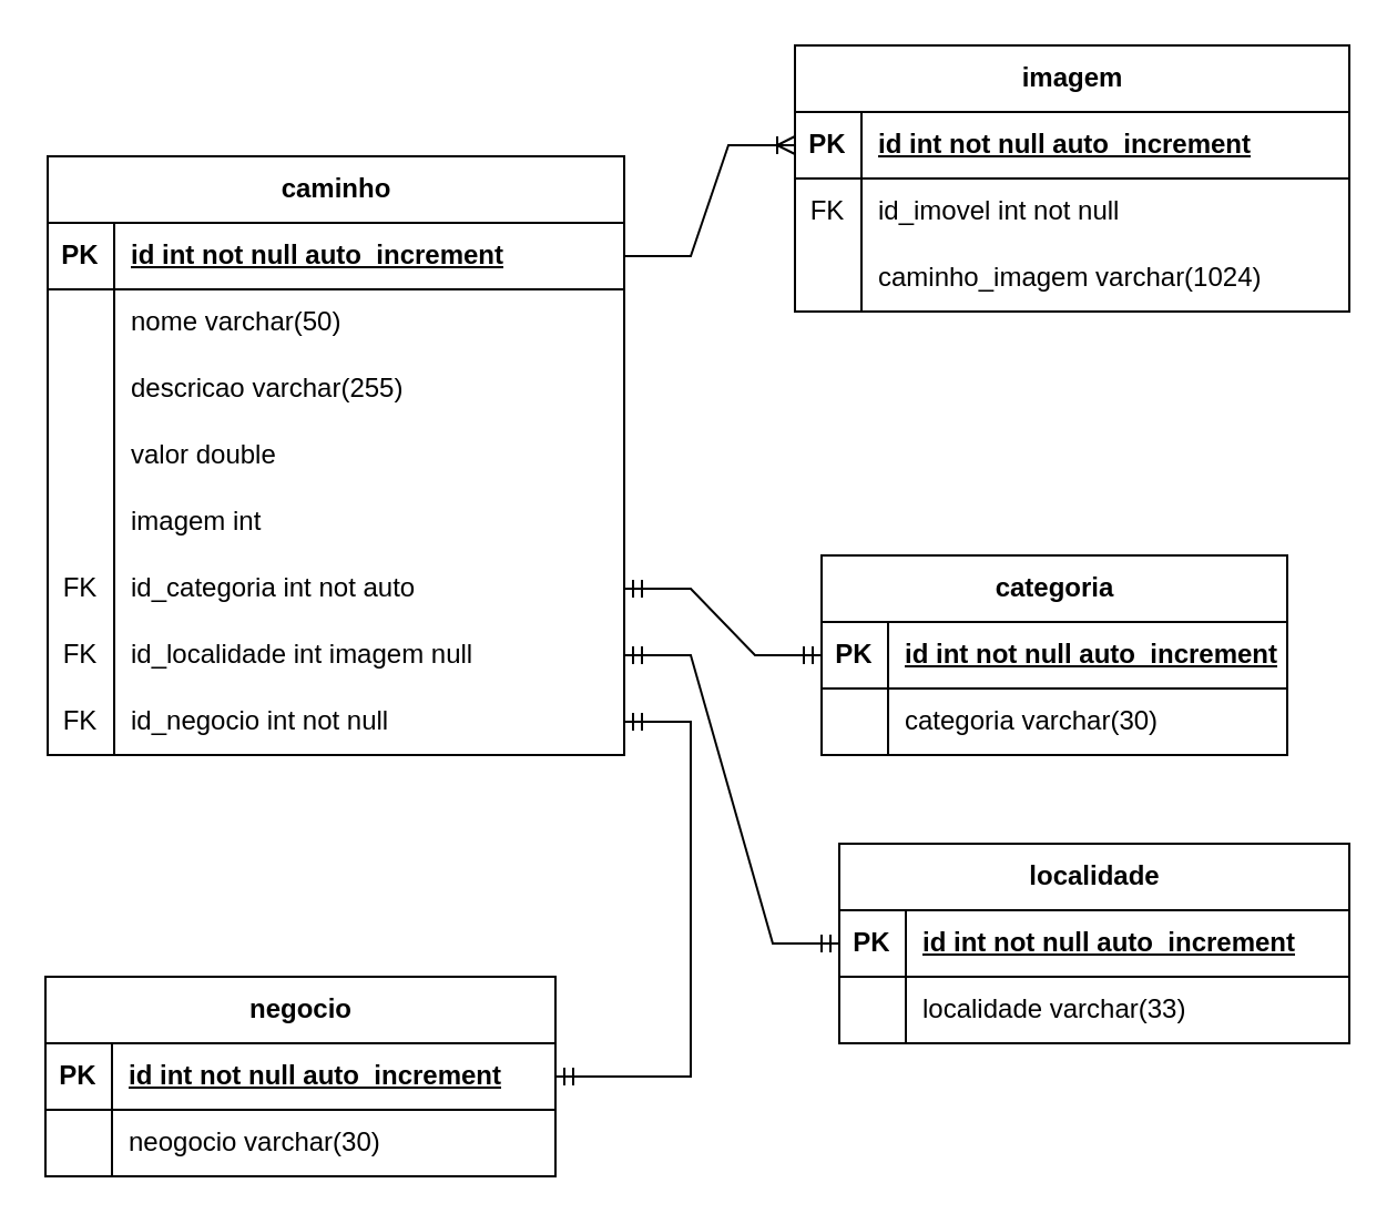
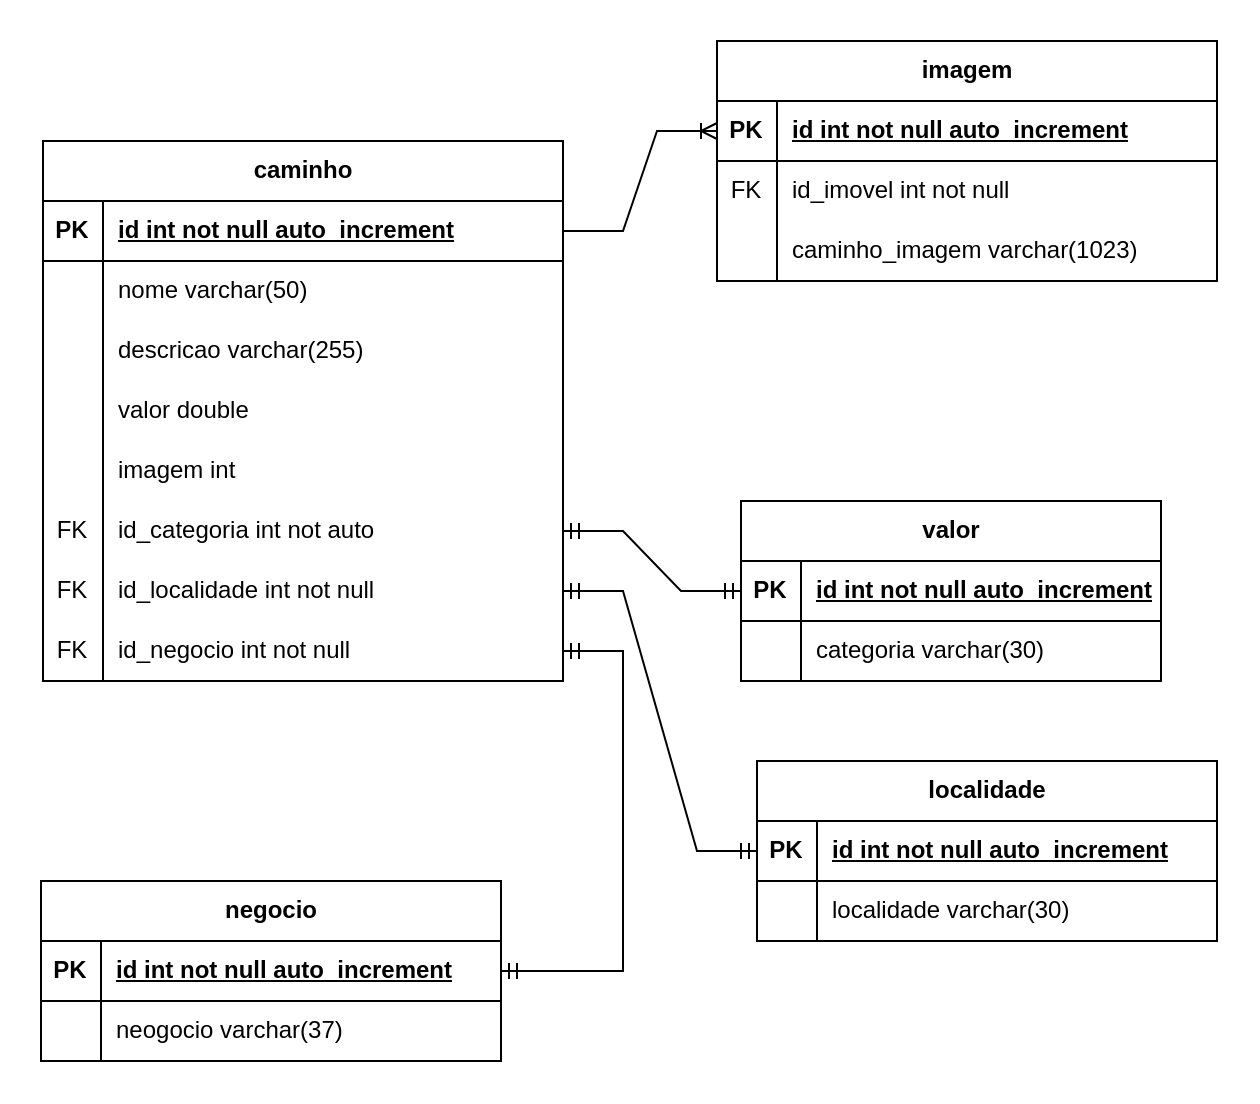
- <mxCell id="36" value="caminho_imagem varchar(1024)" style="shape=partialRectangle;connectable=0;fillColor=none;top=0;left=0;bottom=0;right=0;align=left;spacingLeft=6;overflow=hidden;whiteSpace=wrap;html=1;" parent="34" vertex="1"><mxGeometry x="30" width="220" height="30" as="geometry"><mxRectangle width="220" height="30" as="alternateBounds" /></mxGeometry></mxCell>
+ <mxCell id="36" value="caminho_imagem varchar(1023)" style="shape=partialRectangle;connectable=0;fillColor=none;top=0;left=0;bottom=0;right=0;align=left;spacingLeft=6;overflow=hidden;whiteSpace=wrap;html=1;" parent="34" vertex="1"><mxGeometry x="30" width="220" height="30" as="geometry"><mxRectangle width="220" height="30" as="alternateBounds" /></mxGeometry></mxCell>
- <mxCell id="37" value="categoria" style="shape=table;startSize=30;container=1;collapsible=1;childLayout=tableLayout;fixedRows=1;rowLines=0;fontStyle=1;align=center;resizeLast=1;html=1;" parent="1" vertex="1"><mxGeometry x="370" y="250" width="210" height="90" as="geometry" /></mxCell>
+ <mxCell id="37" value="valor" style="shape=table;startSize=30;container=1;collapsible=1;childLayout=tableLayout;fixedRows=1;rowLines=0;fontStyle=1;align=center;resizeLast=1;html=1;" parent="1" vertex="1"><mxGeometry x="370" y="250" width="210" height="90" as="geometry" /></mxCell>
- <mxCell id="23" value="id_localidade int imagem null" style="shape=partialRectangle;connectable=0;fillColor=none;top=0;left=0;bottom=0;right=0;align=left;spacingLeft=6;overflow=hidden;whiteSpace=wrap;html=1;" parent="21" vertex="1"><mxGeometry x="30" width="230" height="30" as="geometry"><mxRectangle width="230" height="30" as="alternateBounds" /></mxGeometry></mxCell>
+ <mxCell id="23" value="id_localidade int not null" style="shape=partialRectangle;connectable=0;fillColor=none;top=0;left=0;bottom=0;right=0;align=left;spacingLeft=6;overflow=hidden;whiteSpace=wrap;html=1;" parent="21" vertex="1"><mxGeometry x="30" width="230" height="30" as="geometry"><mxRectangle width="230" height="30" as="alternateBounds" /></mxGeometry></mxCell>
- <mxCell id="51" value="localidade varchar(33)" style="shape=partialRectangle;connectable=0;fillColor=none;top=0;left=0;bottom=0;right=0;align=left;spacingLeft=6;overflow=hidden;whiteSpace=wrap;html=1;" parent="49" vertex="1"><mxGeometry x="30" width="200" height="30" as="geometry"><mxRectangle width="200" height="30" as="alternateBounds" /></mxGeometry></mxCell>
+ <mxCell id="51" value="localidade varchar(30)" style="shape=partialRectangle;connectable=0;fillColor=none;top=0;left=0;bottom=0;right=0;align=left;spacingLeft=6;overflow=hidden;whiteSpace=wrap;html=1;" parent="49" vertex="1"><mxGeometry x="30" width="200" height="30" as="geometry"><mxRectangle width="200" height="30" as="alternateBounds" /></mxGeometry></mxCell>
- <mxCell id="59" value="neogocio varchar(30)" style="shape=partialRectangle;connectable=0;fillColor=none;top=0;left=0;bottom=0;right=0;align=left;spacingLeft=6;overflow=hidden;whiteSpace=wrap;html=1;" parent="57" vertex="1"><mxGeometry x="30" width="200" height="30" as="geometry"><mxRectangle width="200" height="30" as="alternateBounds" /></mxGeometry></mxCell>
+ <mxCell id="59" value="neogocio varchar(37)" style="shape=partialRectangle;connectable=0;fillColor=none;top=0;left=0;bottom=0;right=0;align=left;spacingLeft=6;overflow=hidden;whiteSpace=wrap;html=1;" parent="57" vertex="1"><mxGeometry x="30" width="200" height="30" as="geometry"><mxRectangle width="200" height="30" as="alternateBounds" /></mxGeometry></mxCell>
